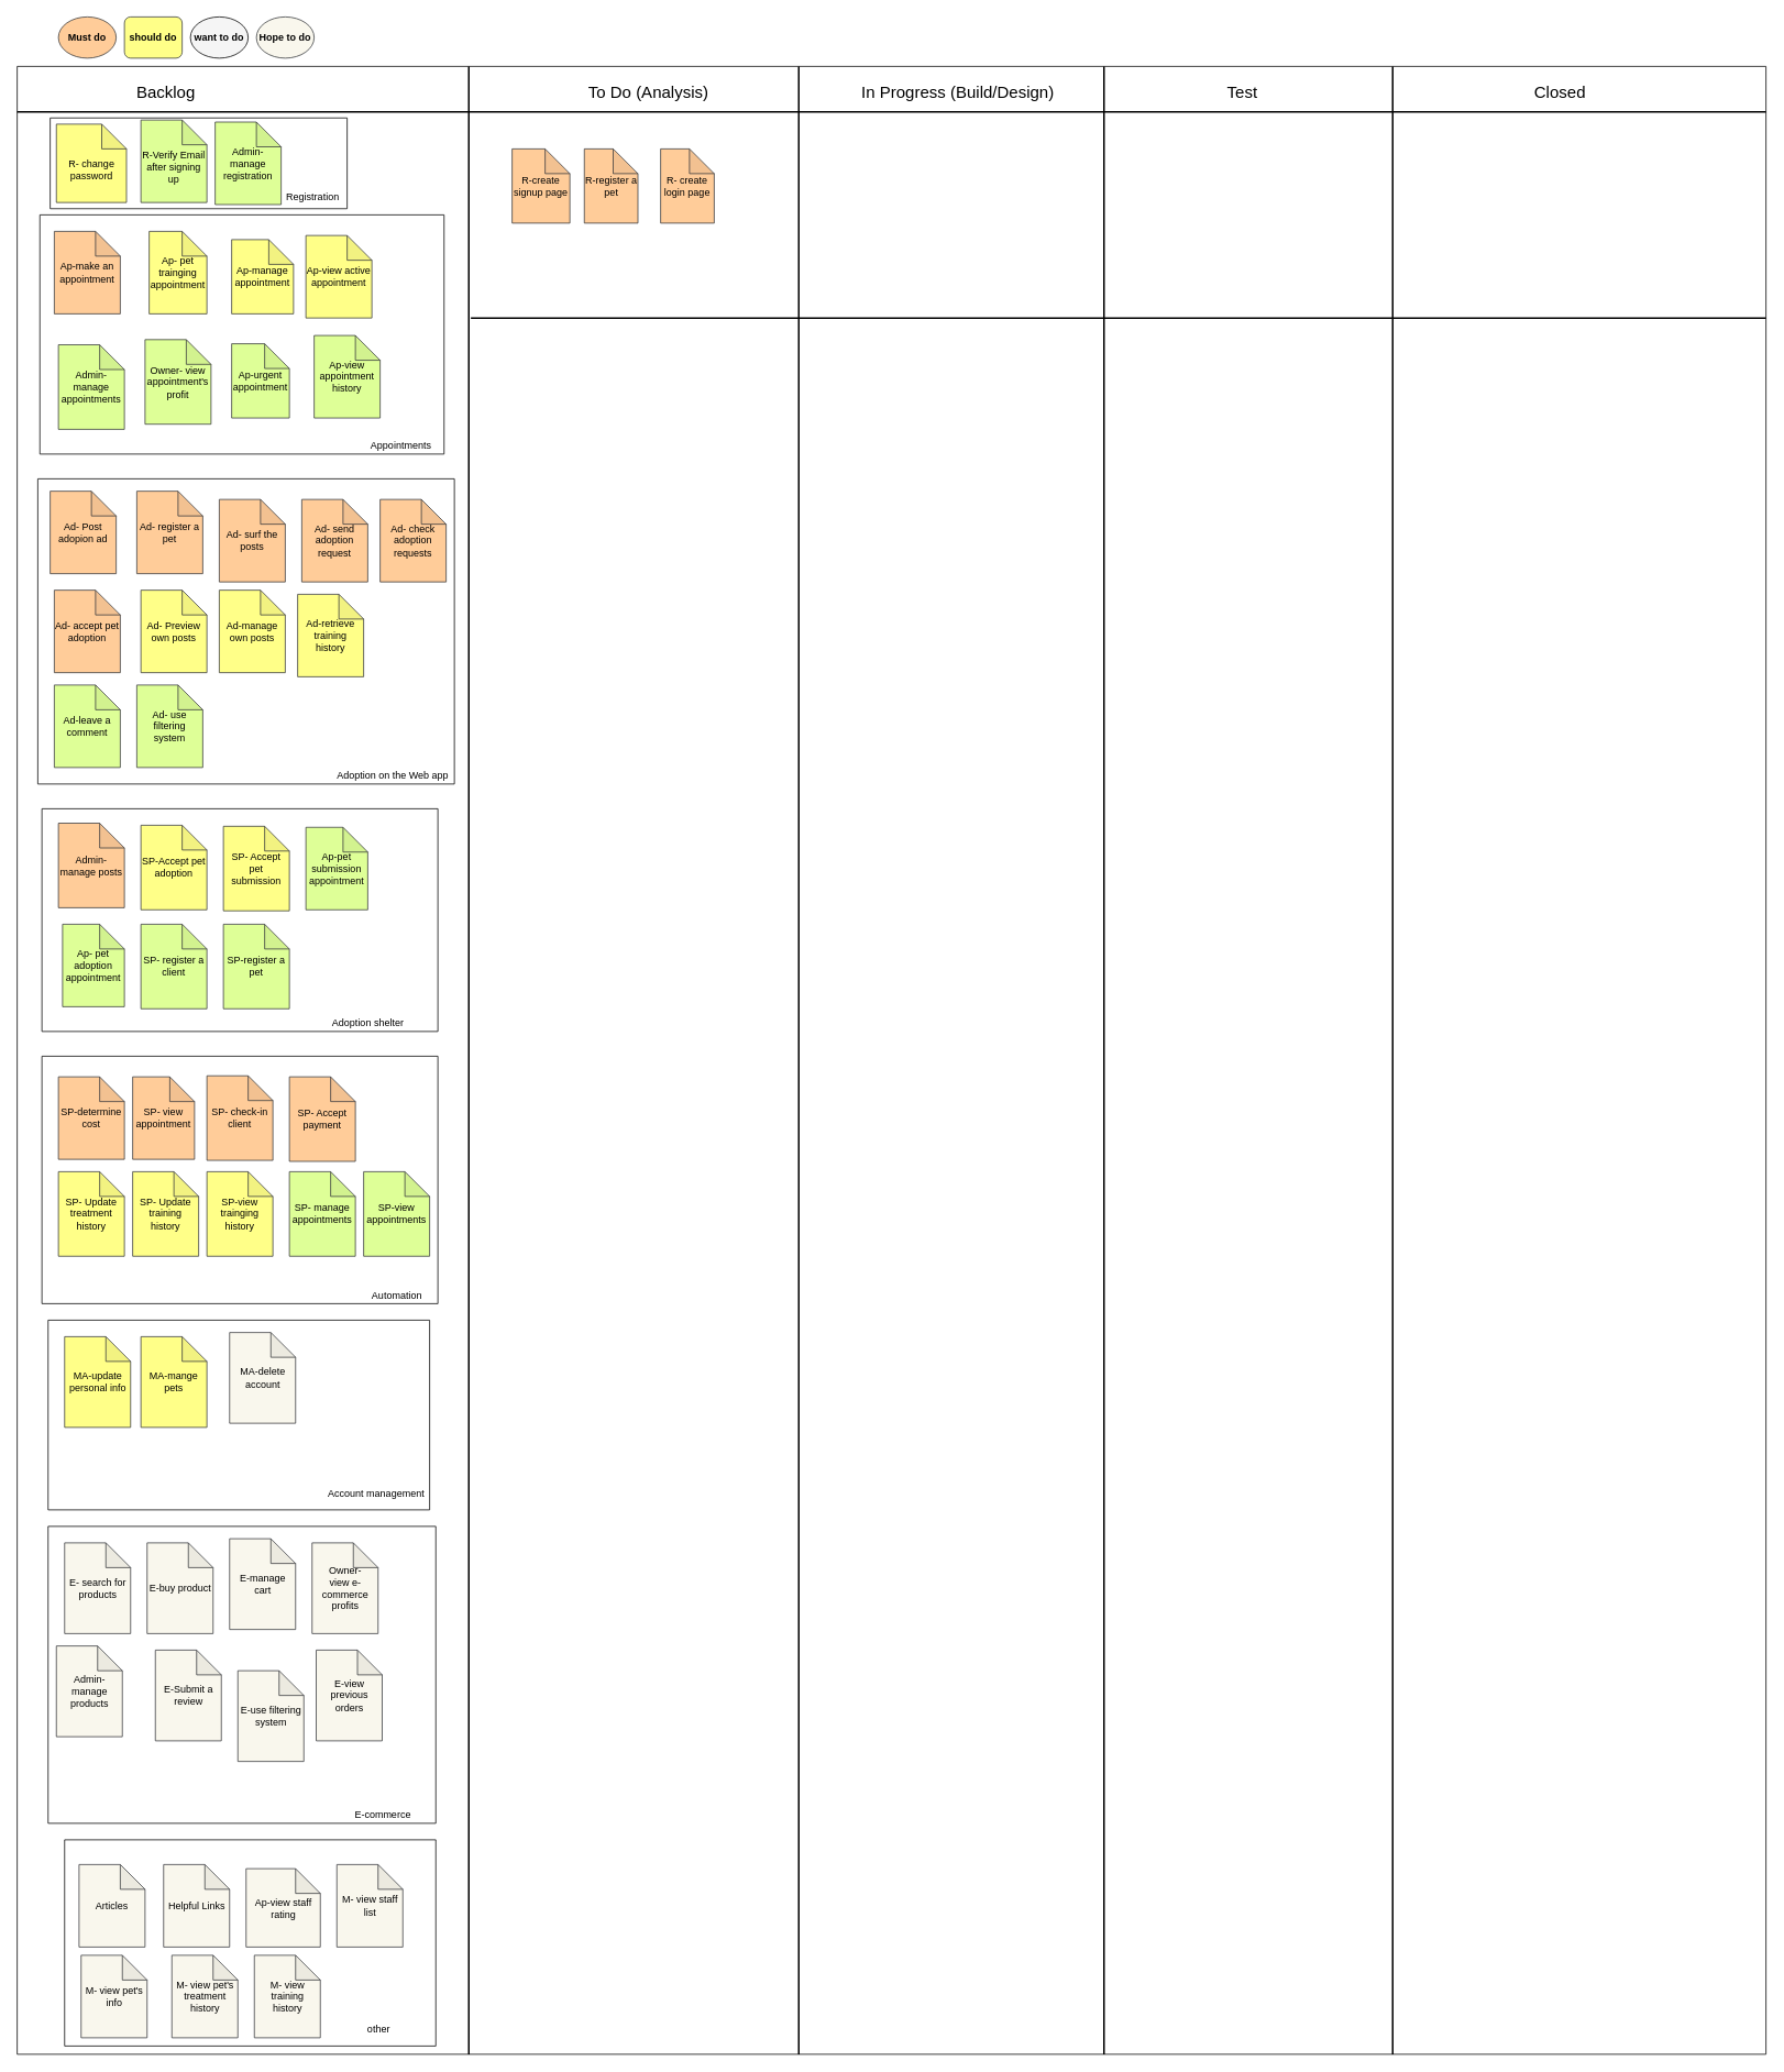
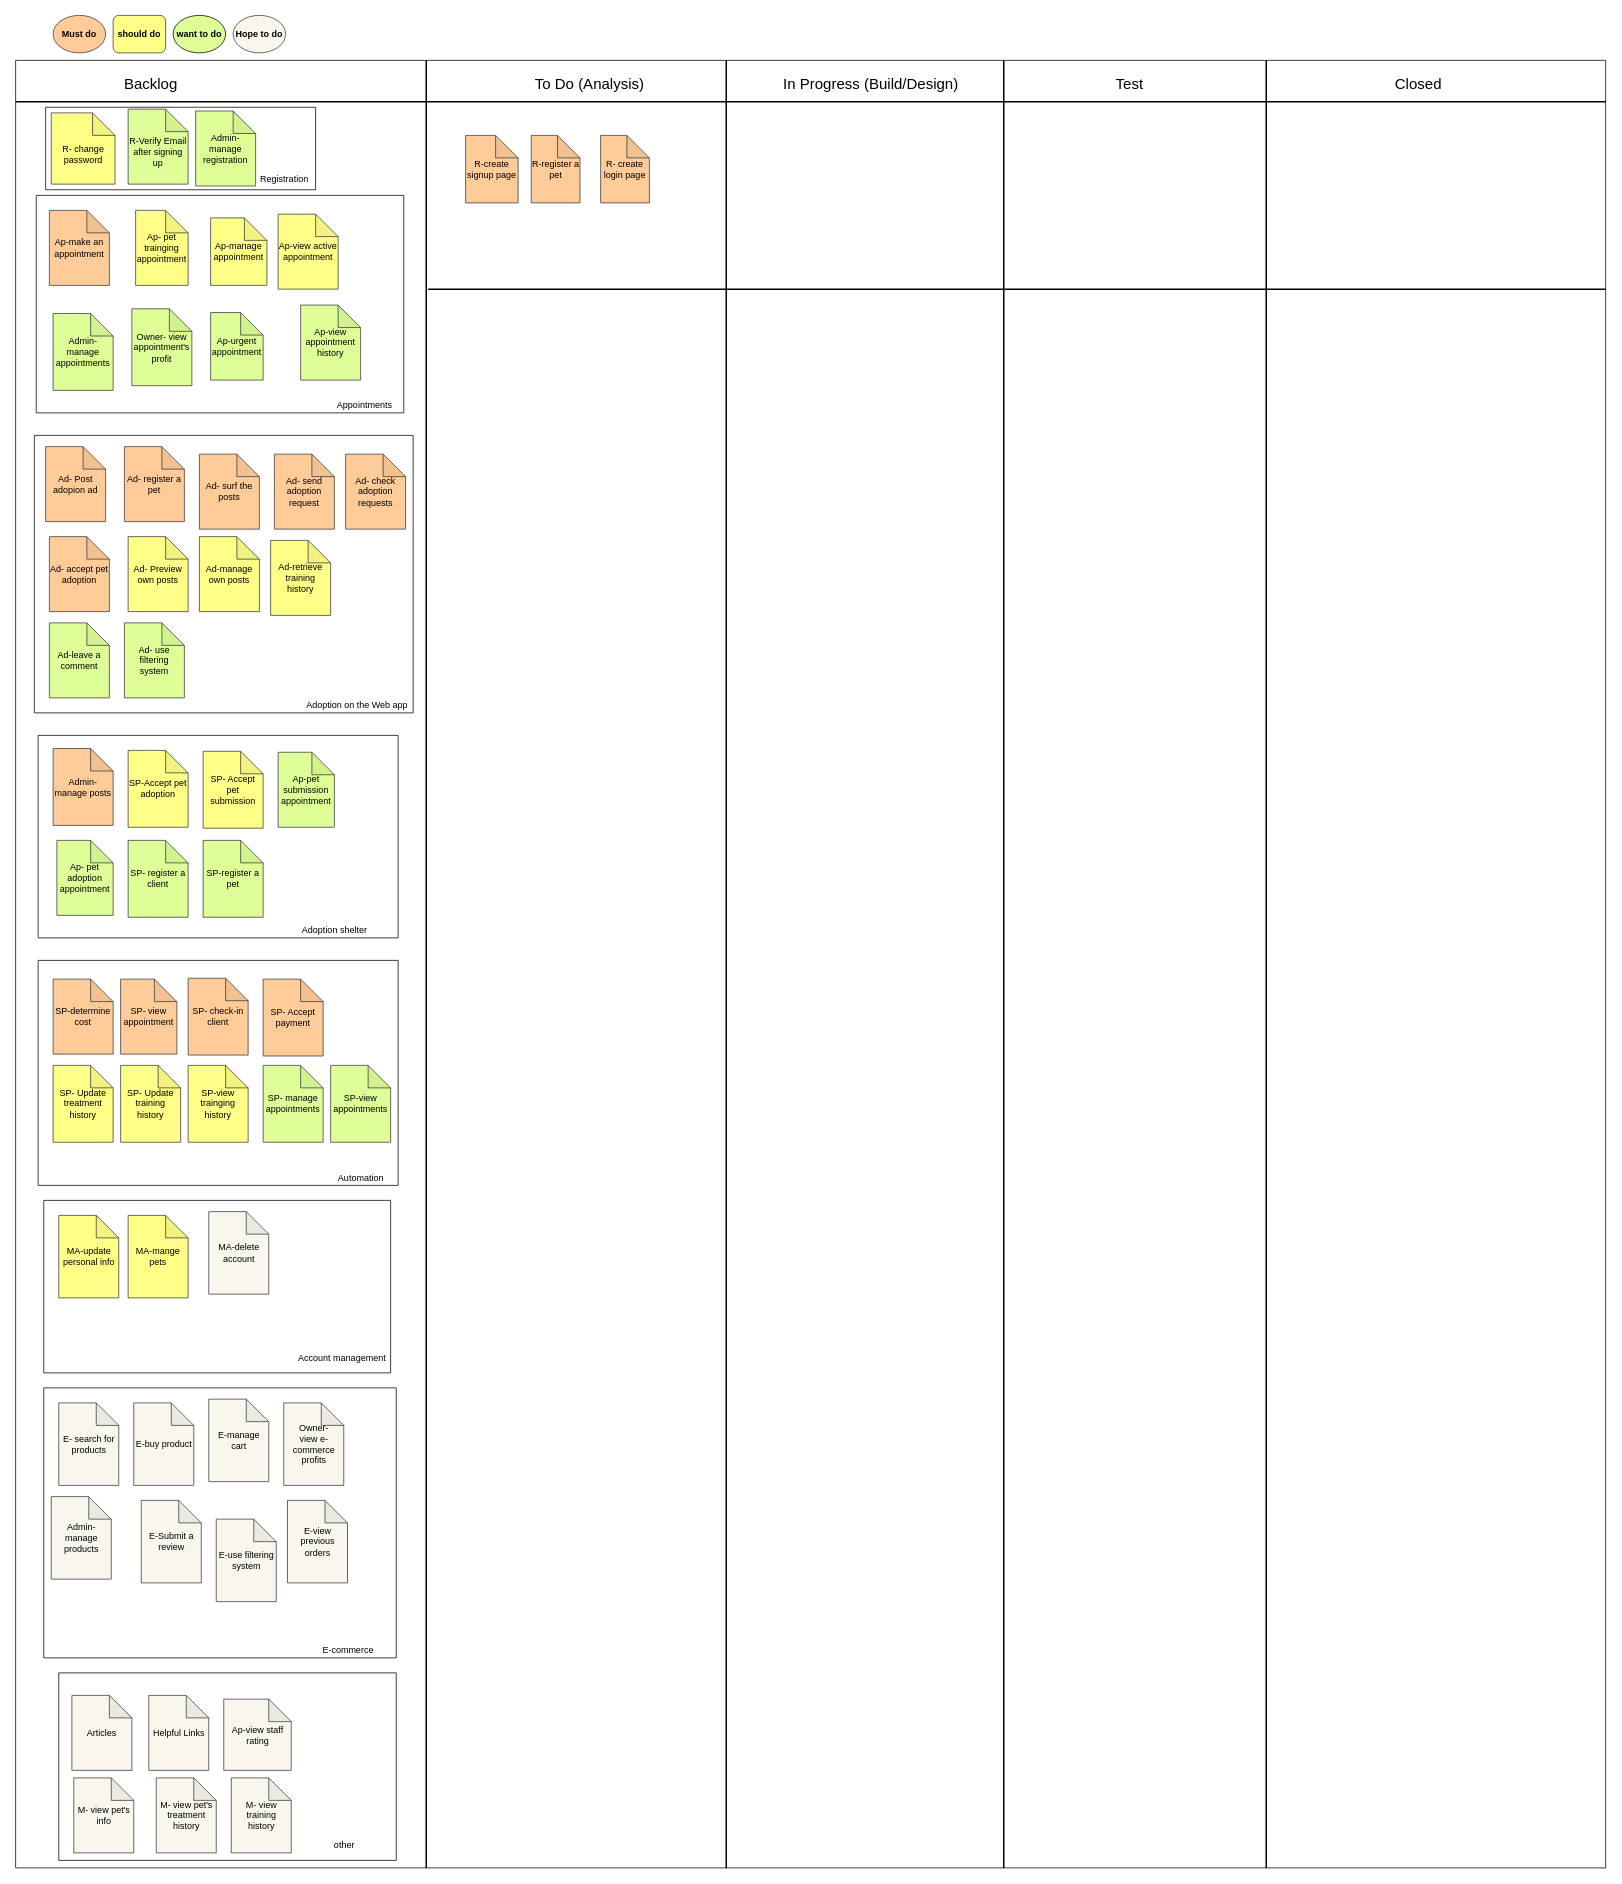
- <mxCell id="89" value="&lt;b&gt;want to do&lt;/b&gt;" style="ellipse;whiteSpace=wrap;html=1;fillColor=#f5f5f5;" parent="1" vertex="1"><mxGeometry x="230" y="20" width="70" height="50" as="geometry" /></mxCell>
+ <mxCell id="89" value="&lt;b&gt;want to do&lt;/b&gt;" style="ellipse;whiteSpace=wrap;html=1;fillColor=#DEFF97;" parent="1" vertex="1"><mxGeometry x="230" y="20" width="70" height="50" as="geometry" /></mxCell>
- <mxCell id="33" value="Ap-view appointment history" style="shape=note;whiteSpace=wrap;html=1;backgroundOutline=1;darkOpacity=0.05;fillColor=#DEFF97;strokeColor=#36393d;" parent="32" vertex="1"><mxGeometry x="332.5" y="146.25" width="80" height="100" as="geometry" /></mxCell>
+ <mxCell id="33" value="Ap-view appointment history" style="shape=note;whiteSpace=wrap;html=1;backgroundOutline=1;darkOpacity=0.05;fillColor=#DEFF97;strokeColor=#36393d;" parent="32" vertex="1"><mxGeometry x="352.5" y="146.25" width="80" height="100" as="geometry" /></mxCell>
- <mxCell id="68" value="M- view staff list" style="shape=note;whiteSpace=wrap;html=1;backgroundOutline=1;darkOpacity=0.05;fillColor=#f9f7ed;strokeColor=#36393d;" parent="65" vertex="1"><mxGeometry x="330" y="30" width="80" height="100" as="geometry" /></mxCell>
